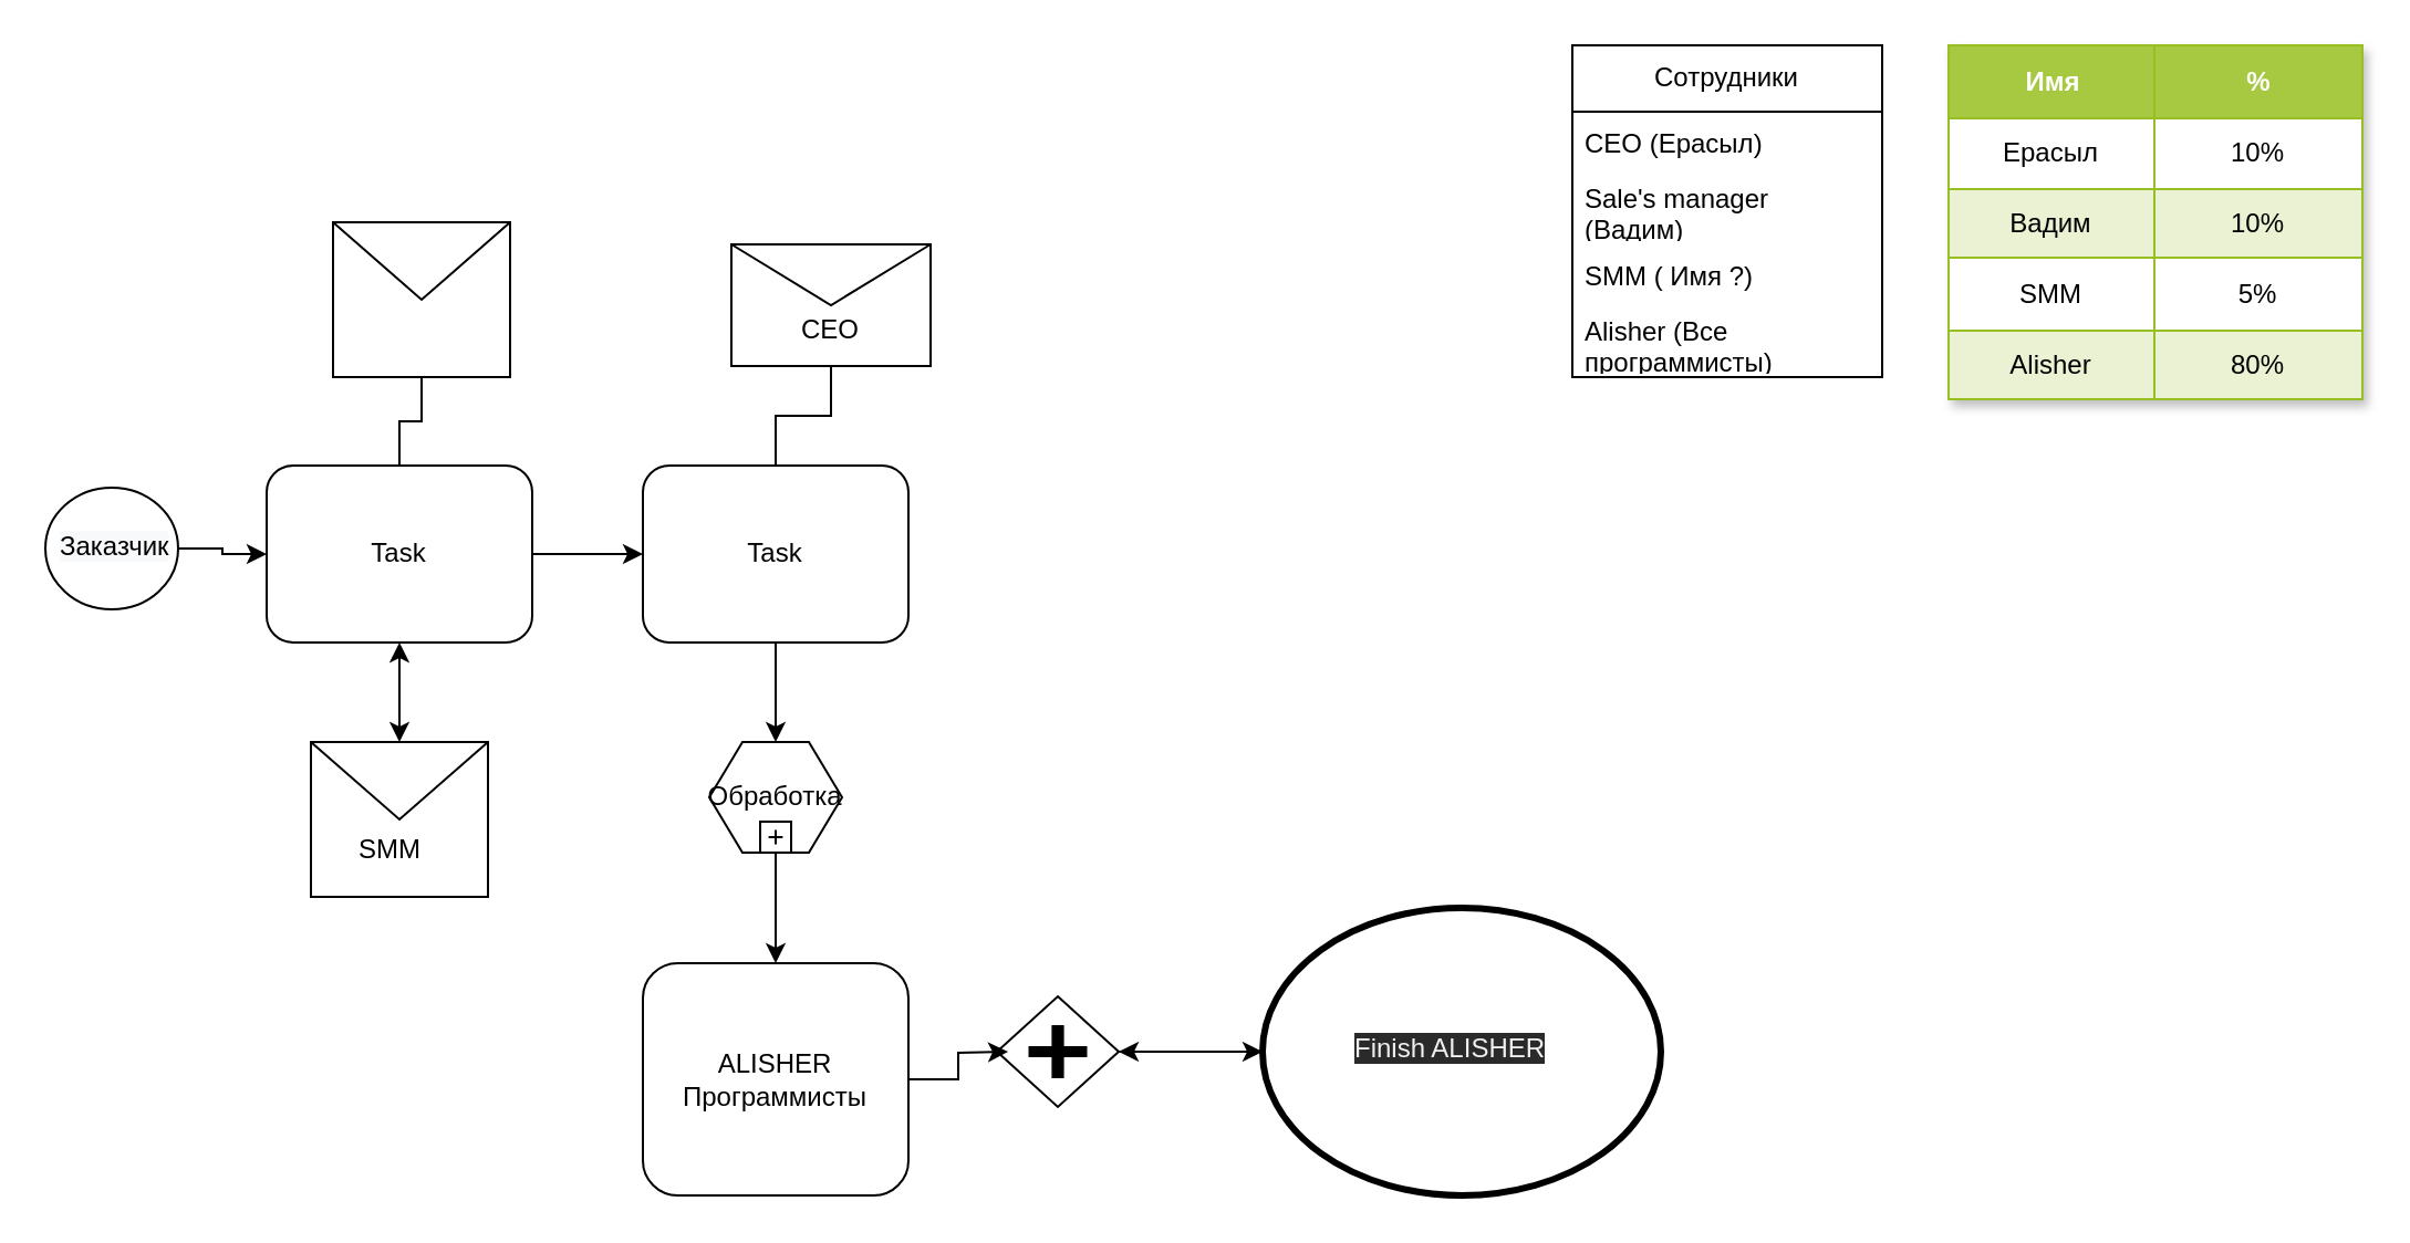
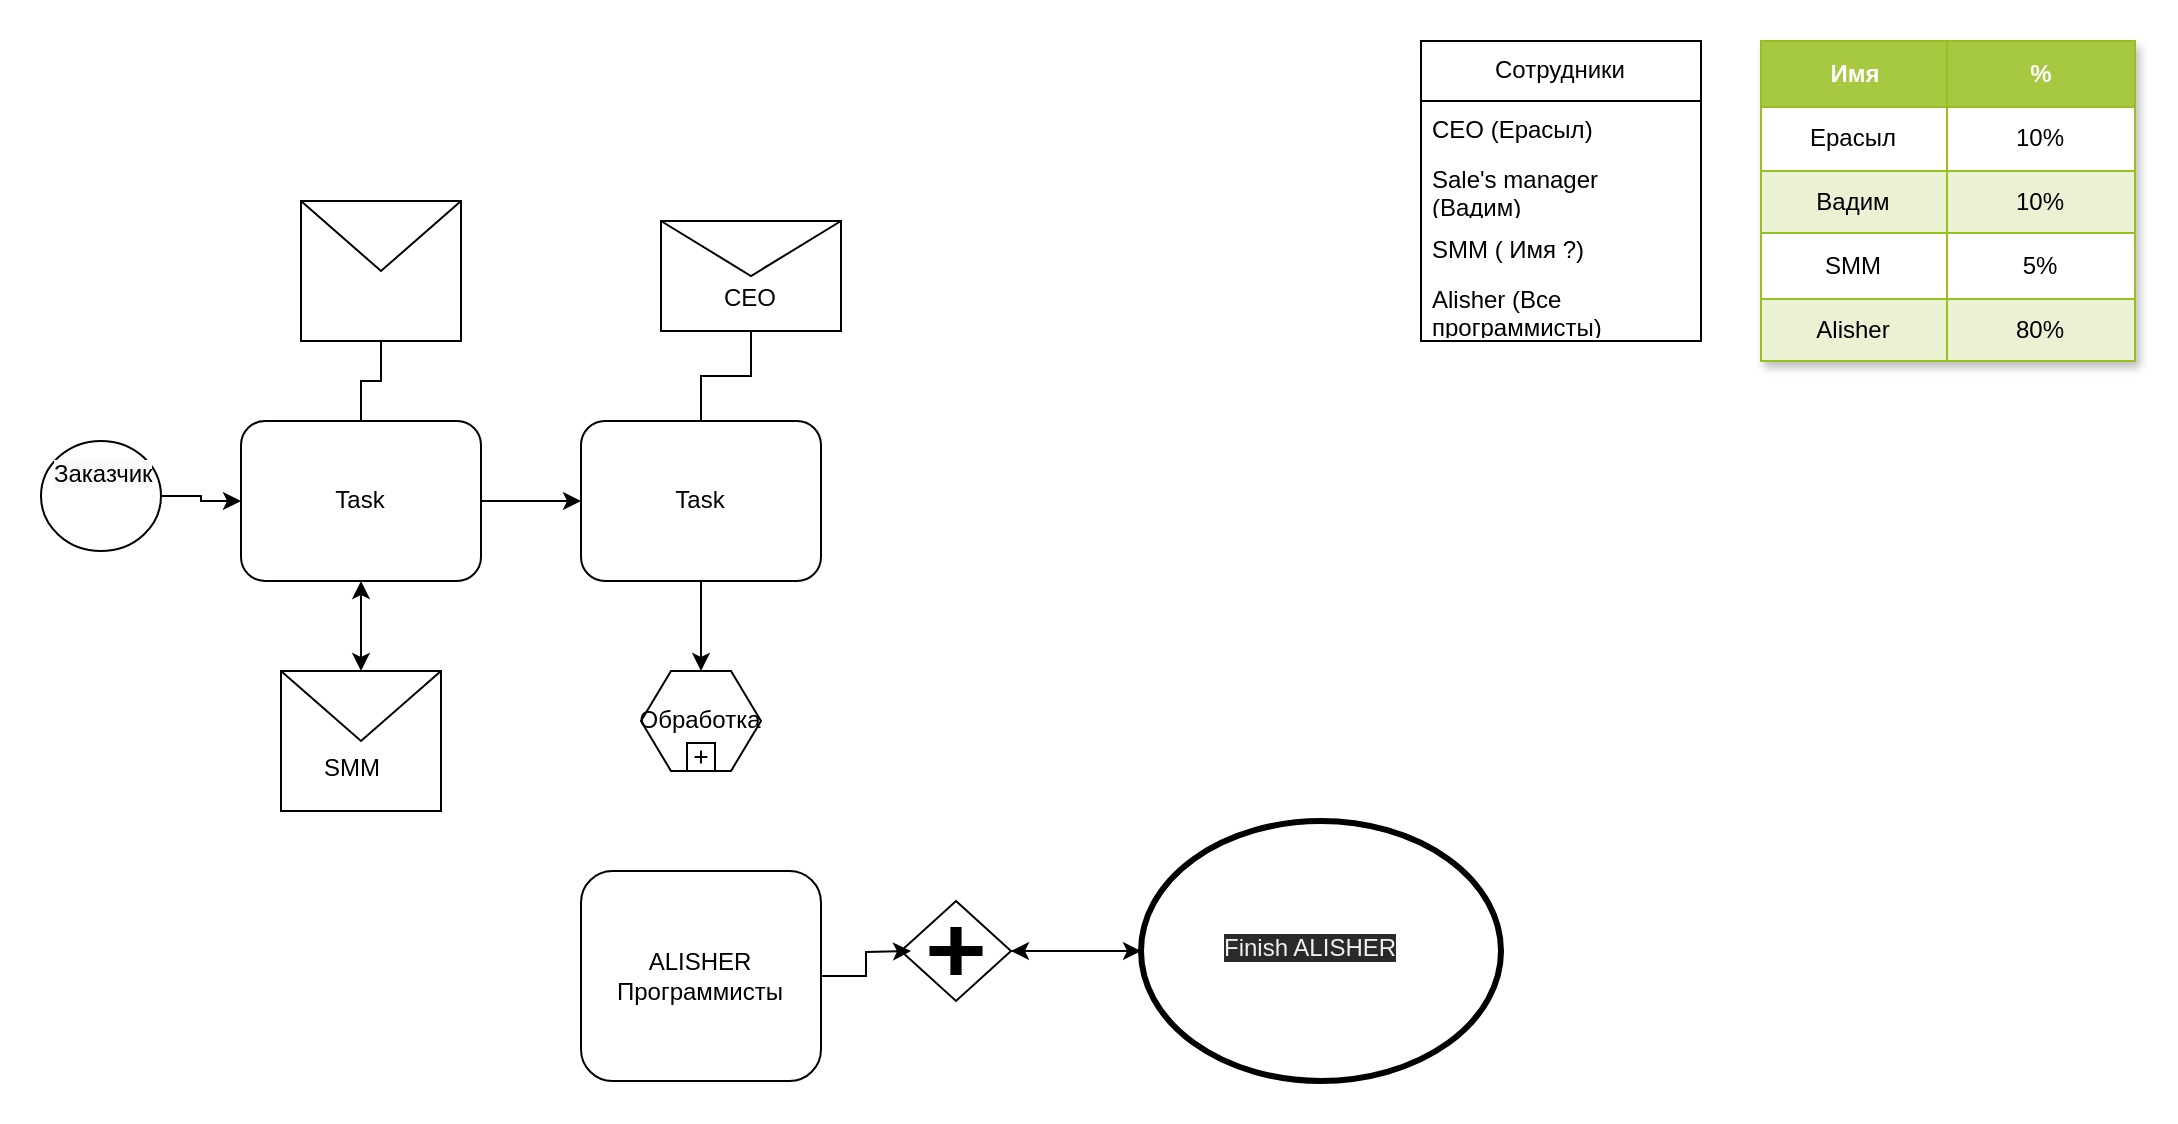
- <mxCell id="20" value="&lt;span style=&quot;color: rgb(0, 0, 0); font-family: Helvetica; font-size: 12px; font-style: normal; font-variant-ligatures: normal; font-variant-caps: normal; font-weight: 400; letter-spacing: normal; orphans: 2; text-align: center; text-indent: 0px; text-transform: none; widows: 2; word-spacing: 0px; -webkit-text-stroke-width: 0px; background-color: rgb(248, 249, 250); text-decoration-thickness: initial; text-decoration-style: initial; text-decoration-color: initial; float: none; display: inline !important;&quot;&gt;Заказчик&lt;/span&gt;" style="text;whiteSpace=wrap;html=1;" vertex="1" parent="1"><mxGeometry x="25" y="232.5" width="50" height="35" as="geometry" /></mxCell>
+ <mxCell id="20" value="&lt;span style=&quot;color: rgb(0, 0, 0); font-family: Helvetica; font-size: 12px; font-style: normal; font-variant-ligatures: normal; font-variant-caps: normal; font-weight: 400; letter-spacing: normal; orphans: 2; text-align: center; text-indent: 0px; text-transform: none; widows: 2; word-spacing: 0px; -webkit-text-stroke-width: 0px; background-color: rgb(248, 249, 250); text-decoration-thickness: initial; text-decoration-style: initial; text-decoration-color: initial; float: none; display: inline !important;&quot;&gt;Заказчик&lt;/span&gt;" style="text;whiteSpace=wrap;html=1;" vertex="1" parent="1"><mxGeometry x="25" y="222.5" width="50" height="35" as="geometry" /></mxCell>
- <mxCell id="18" style="edgeStyle=orthogonalEdgeStyle;rounded=0;html=1;jettySize=auto;orthogonalLoop=1;" parent="1" source="7" target="9" edge="1"><mxGeometry relative="1" as="geometry" /></mxCell>
